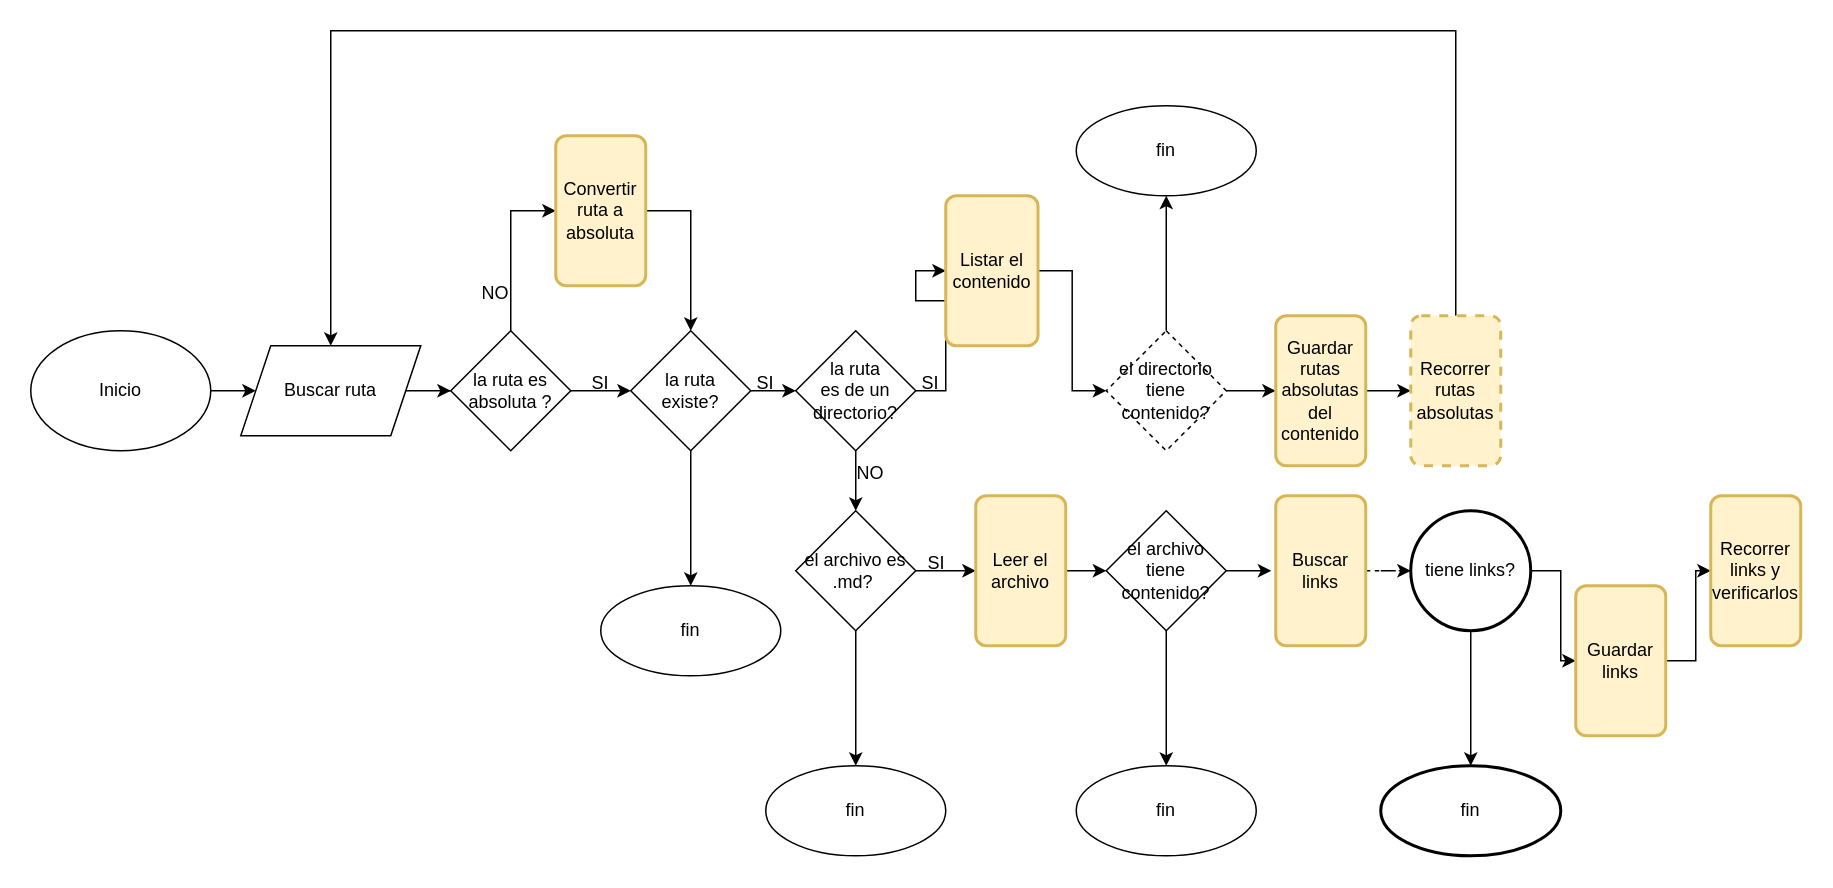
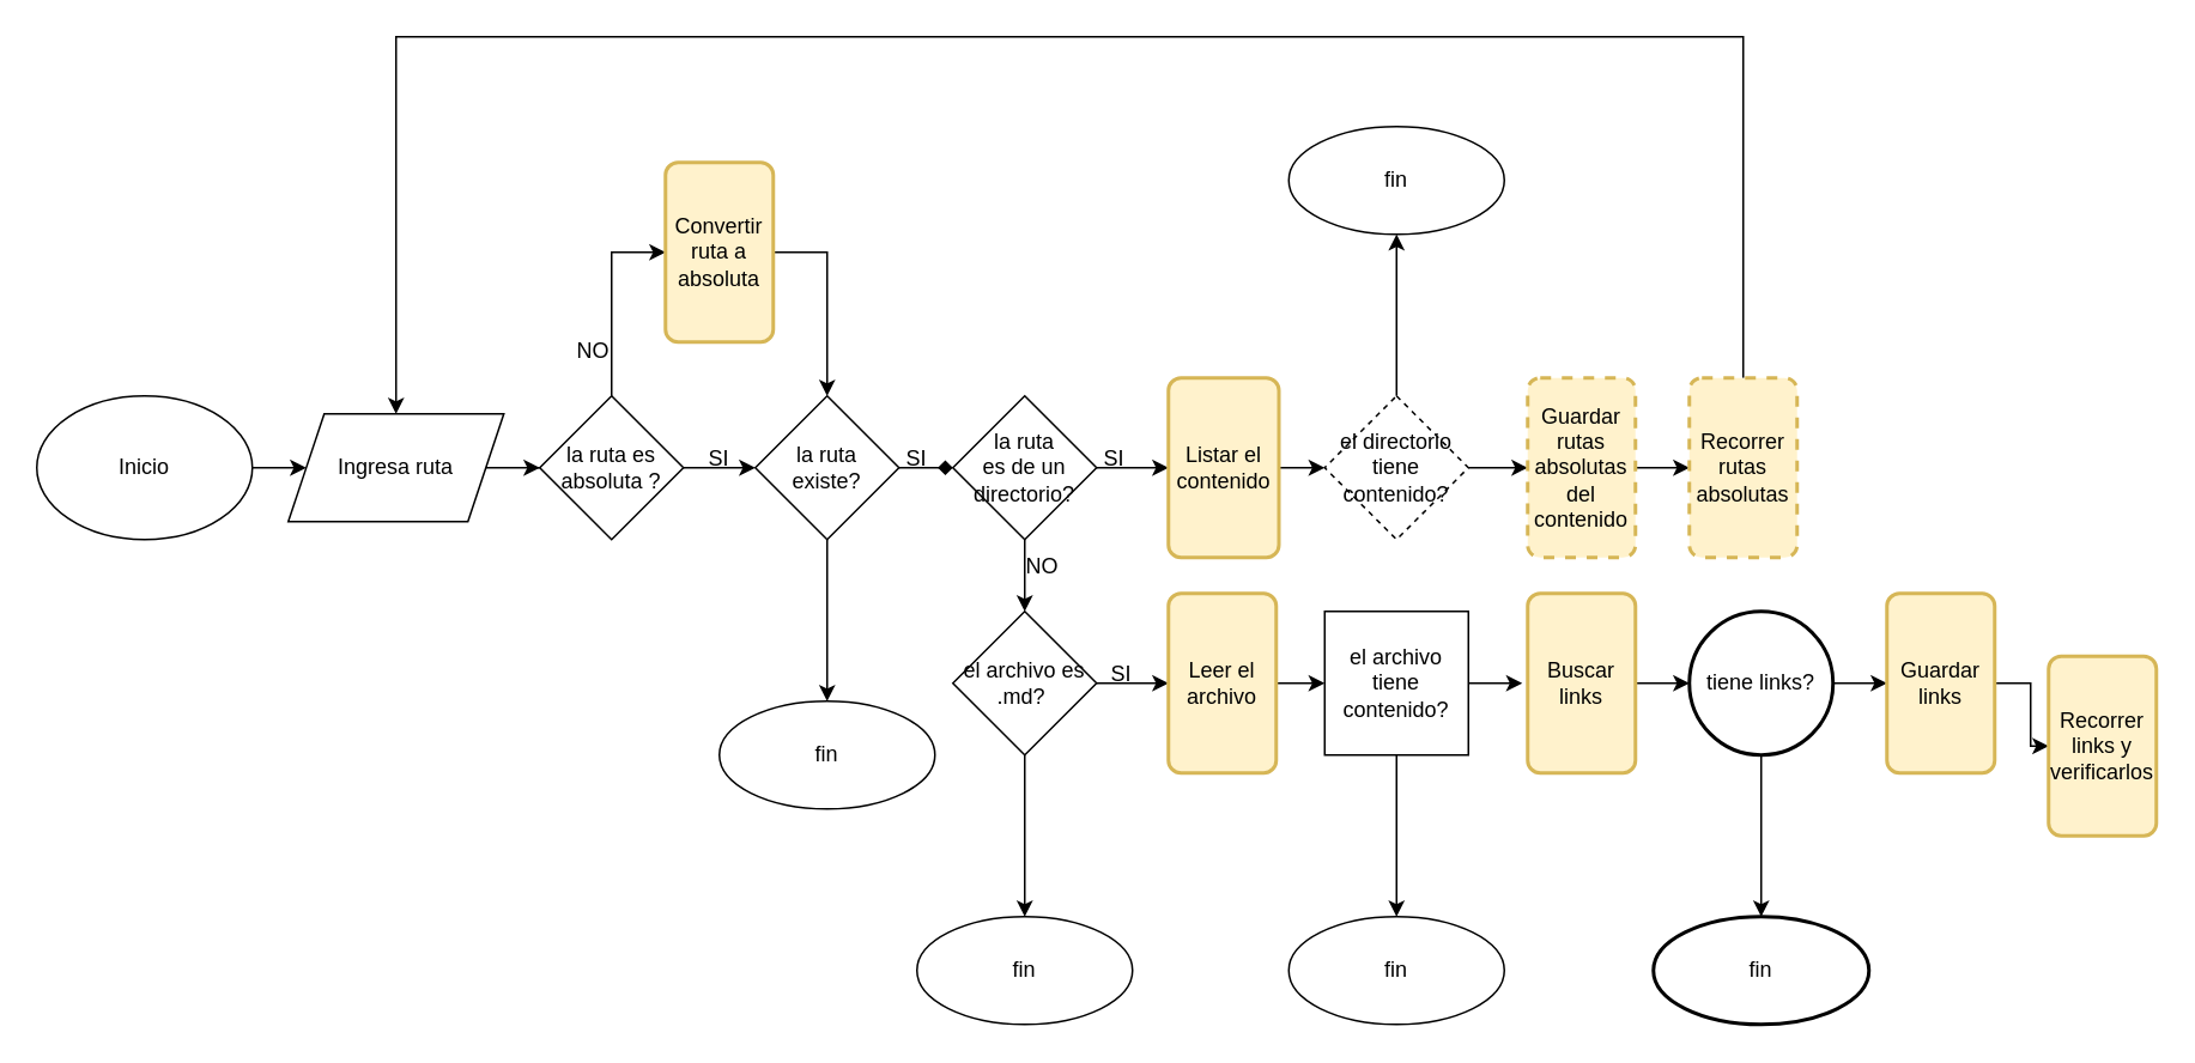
- <mxCell id="37" value="Listar el contenido" style="rounded=1;whiteSpace=wrap;html=1;absoluteArcSize=1;arcSize=14;strokeWidth=2;fillColor=#fff2cc;strokeColor=#d6b656;" parent="1" vertex="1"><mxGeometry x="630" y="130" width="61.5" height="100" as="geometry" /></mxCell>
+ <mxCell id="37" value="Listar el contenido" style="rounded=1;whiteSpace=wrap;html=1;absoluteArcSize=1;arcSize=14;strokeWidth=2;fillColor=#fff2cc;strokeColor=#d6b656;" parent="1" vertex="1"><mxGeometry x="650" y="210" width="61.5" height="100" as="geometry" /></mxCell>
- <mxCell id="6" value="Buscar ruta" style="shape=parallelogram;perimeter=parallelogramPerimeter;whiteSpace=wrap;html=1;fixedSize=1;" parent="1" vertex="1"><mxGeometry x="160" y="230" width="120" height="60" as="geometry" /></mxCell>
+ <mxCell id="6" value="Ingresa ruta" style="shape=parallelogram;perimeter=parallelogramPerimeter;whiteSpace=wrap;html=1;fixedSize=1;" parent="1" vertex="1"><mxGeometry x="160" y="230" width="120" height="60" as="geometry" /></mxCell>
- <mxCell id="9" value="" style="edgeStyle=orthogonalEdgeStyle;rounded=0;orthogonalLoop=1;jettySize=auto;html=1;" parent="1" source="11" target="14" edge="1"><mxGeometry relative="1" as="geometry" /></mxCell>
+ <mxCell id="9" value="" style="edgeStyle=orthogonalEdgeStyle;rounded=0;orthogonalLoop=1;jettySize=auto;html=1;endArrow=diamond;" parent="1" source="11" target="14" edge="1"><mxGeometry relative="1" as="geometry" /></mxCell>
- <mxCell id="50" value="Guardar rutas absolutas del contenido" style="rounded=1;whiteSpace=wrap;html=1;absoluteArcSize=1;arcSize=14;strokeWidth=2;fillColor=#fff2cc;strokeColor=#d6b656;" vertex="1" parent="1"><mxGeometry x="850" y="210" width="60" height="100" as="geometry" /></mxCell>
+ <mxCell id="50" value="Guardar rutas absolutas del contenido" style="rounded=1;whiteSpace=wrap;html=1;absoluteArcSize=1;arcSize=14;strokeWidth=2;fillColor=#fff2cc;strokeColor=#d6b656;dashed=1;" vertex="1" parent="1"><mxGeometry x="850" y="210" width="60" height="100" as="geometry" /></mxCell>
- <mxCell id="23" value="el archivo tiene contenido?" style="rhombus;whiteSpace=wrap;html=1;" parent="1" vertex="1"><mxGeometry x="737" y="340" width="80" height="80" as="geometry" /></mxCell>
+ <mxCell id="23" value="el archivo tiene contenido?" style="whiteSpace=wrap;html=1;rounded=0;" parent="1" vertex="1"><mxGeometry x="737" y="340" width="80" height="80" as="geometry" /></mxCell>
- <mxCell id="40" value="" style="edgeStyle=orthogonalEdgeStyle;rounded=0;orthogonalLoop=1;jettySize=auto;html=1;dashed=1;" parent="1" source="41" target="44" edge="1"><mxGeometry relative="1" as="geometry" /></mxCell>
+ <mxCell id="40" value="" style="edgeStyle=orthogonalEdgeStyle;rounded=0;orthogonalLoop=1;jettySize=auto;html=1;" parent="1" source="41" target="44" edge="1"><mxGeometry relative="1" as="geometry" /></mxCell>
- <mxCell id="48" value="Recorrer links y verificarlos" style="rounded=1;whiteSpace=wrap;html=1;absoluteArcSize=1;arcSize=14;strokeWidth=2;fillColor=#fff2cc;strokeColor=#d6b656;" parent="1" vertex="1"><mxGeometry x="1140" y="330" width="60" height="100" as="geometry" /></mxCell>
+ <mxCell id="48" value="Recorrer links y verificarlos" style="rounded=1;whiteSpace=wrap;html=1;absoluteArcSize=1;arcSize=14;strokeWidth=2;fillColor=#fff2cc;strokeColor=#d6b656;" parent="1" vertex="1"><mxGeometry x="1140" y="365" width="60" height="100" as="geometry" /></mxCell>
- <mxCell id="47" value="Guardar links" style="rounded=1;whiteSpace=wrap;html=1;absoluteArcSize=1;arcSize=14;strokeWidth=2;fillColor=#fff2cc;strokeColor=#d6b656;" parent="1" vertex="1"><mxGeometry x="1050" y="390" width="60" height="100" as="geometry" /></mxCell>
+ <mxCell id="47" value="Guardar links" style="rounded=1;whiteSpace=wrap;html=1;absoluteArcSize=1;arcSize=14;strokeWidth=2;fillColor=#fff2cc;strokeColor=#d6b656;" parent="1" vertex="1"><mxGeometry x="1050" y="330" width="60" height="100" as="geometry" /></mxCell>
